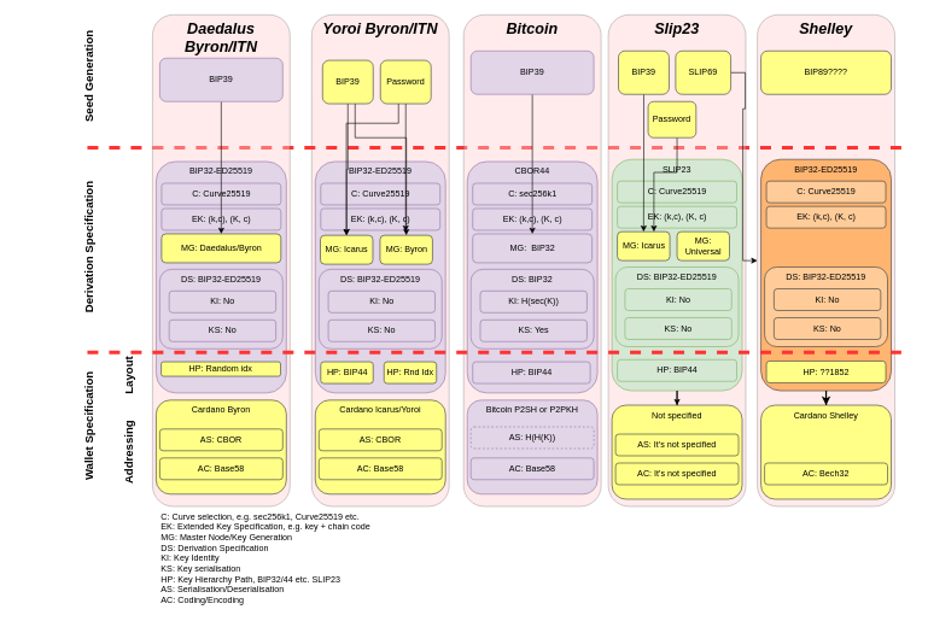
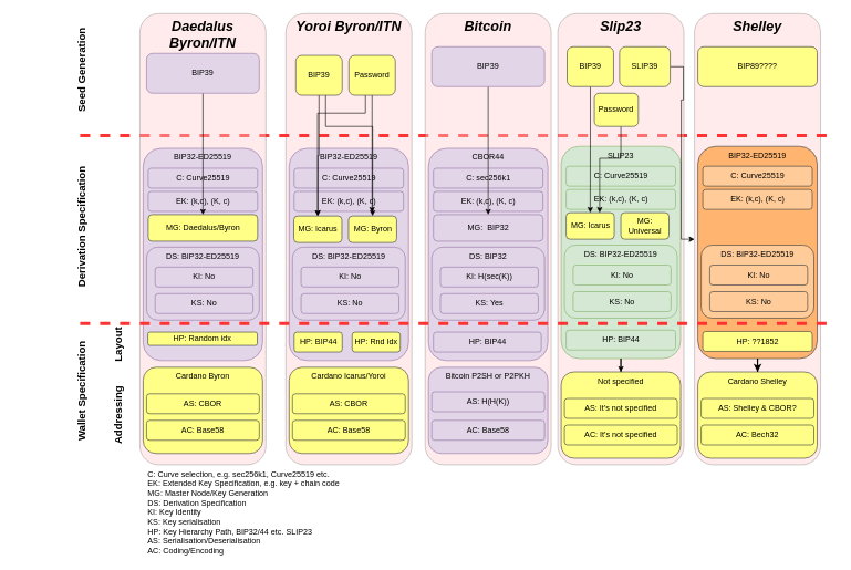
- <mxCell id="53" value="SLIP69" style="rounded=1;whiteSpace=wrap;html=1;align=center;fillColor=#ffff88;strokeColor=#36393d;" parent="1" vertex="1"><mxGeometry x="933" y="70" width="76.25" height="60" as="geometry" /></mxCell>
+ <mxCell id="53" value="SLIP39" style="rounded=1;whiteSpace=wrap;html=1;align=center;fillColor=#ffff88;strokeColor=#36393d;" parent="1" vertex="1"><mxGeometry x="933" y="70" width="76.25" height="60" as="geometry" /></mxCell>
- <mxCell id="108" value="AS: H(H(K))" style="rounded=1;whiteSpace=wrap;html=1;align=center;fillColor=#e1d5e7;strokeColor=#9673a6;dashed=1;" parent="105" vertex="1"><mxGeometry x="5" y="37" width="170" height="30" as="geometry" /></mxCell>
+ <mxCell id="108" value="AS: H(H(K))" style="rounded=1;whiteSpace=wrap;html=1;align=center;fillColor=#e1d5e7;strokeColor=#9673a6;" parent="105" vertex="1"><mxGeometry x="5" y="37" width="170" height="30" as="geometry" /></mxCell>
+ <mxCell id="36" value="AS: Shelley &amp;amp; CBOR?" style="rounded=1;whiteSpace=wrap;html=1;align=center;fillColor=#ffff88;strokeColor=#36393d;" parent="34" vertex="1"><mxGeometry x="5" y="40" width="170" height="30" as="geometry" /></mxCell>
